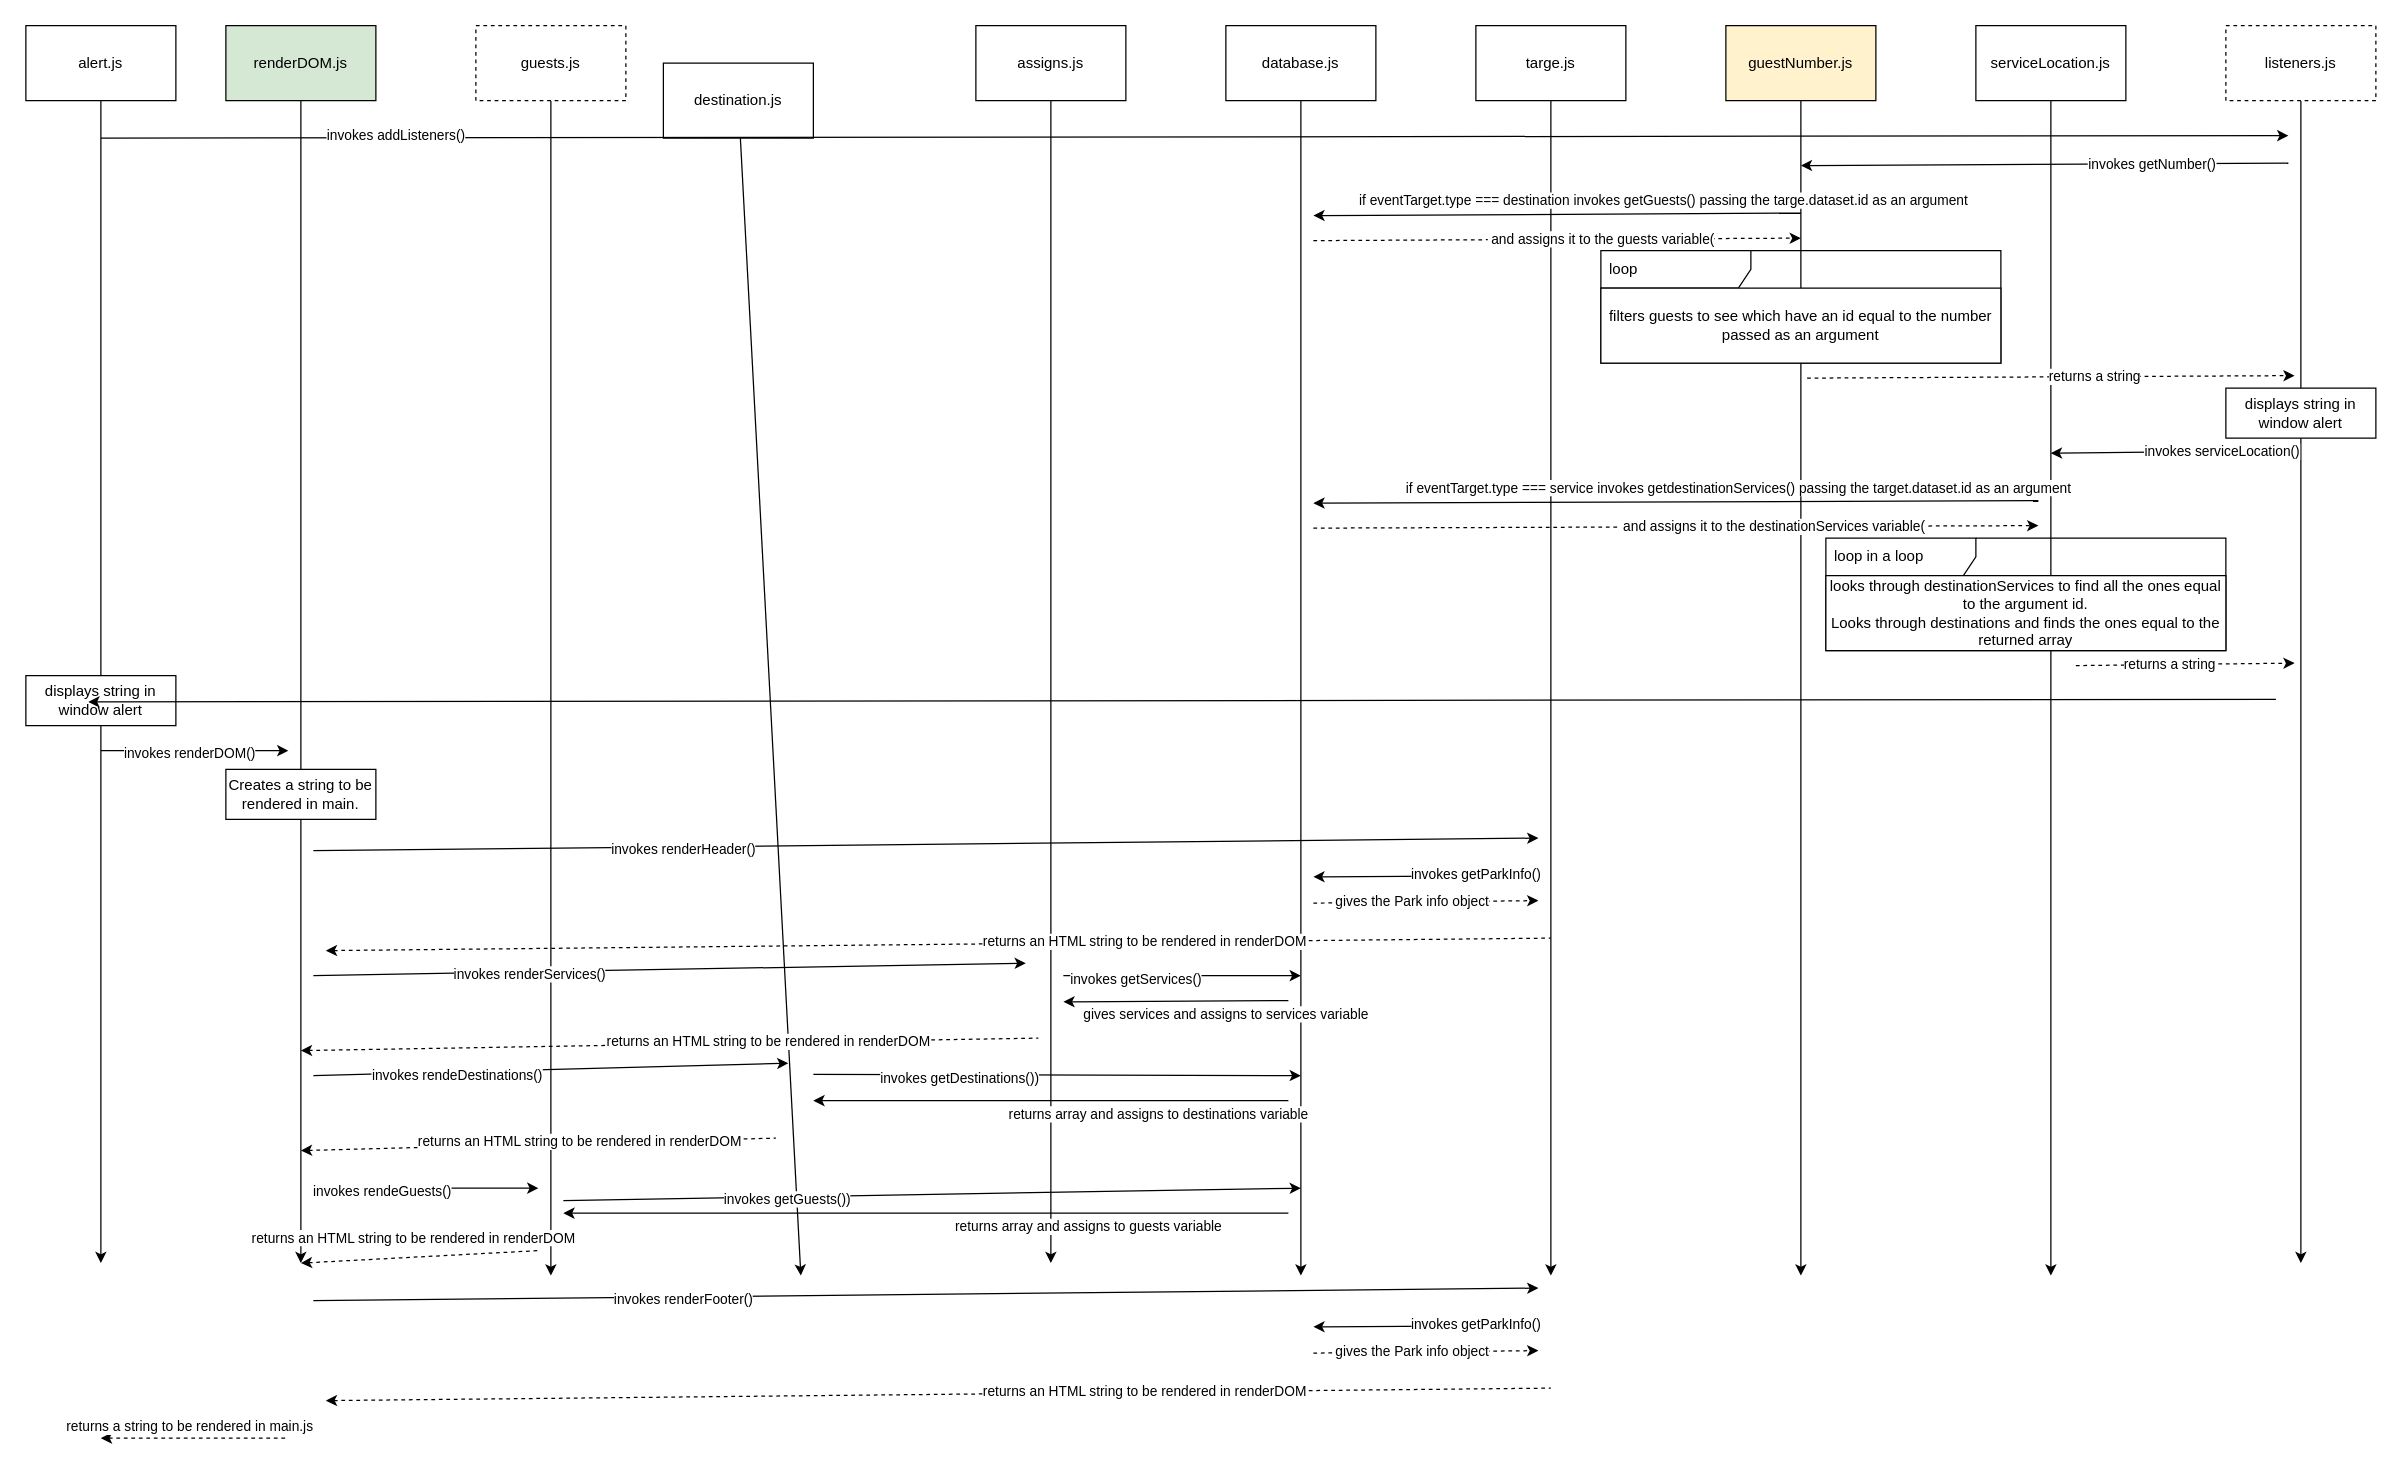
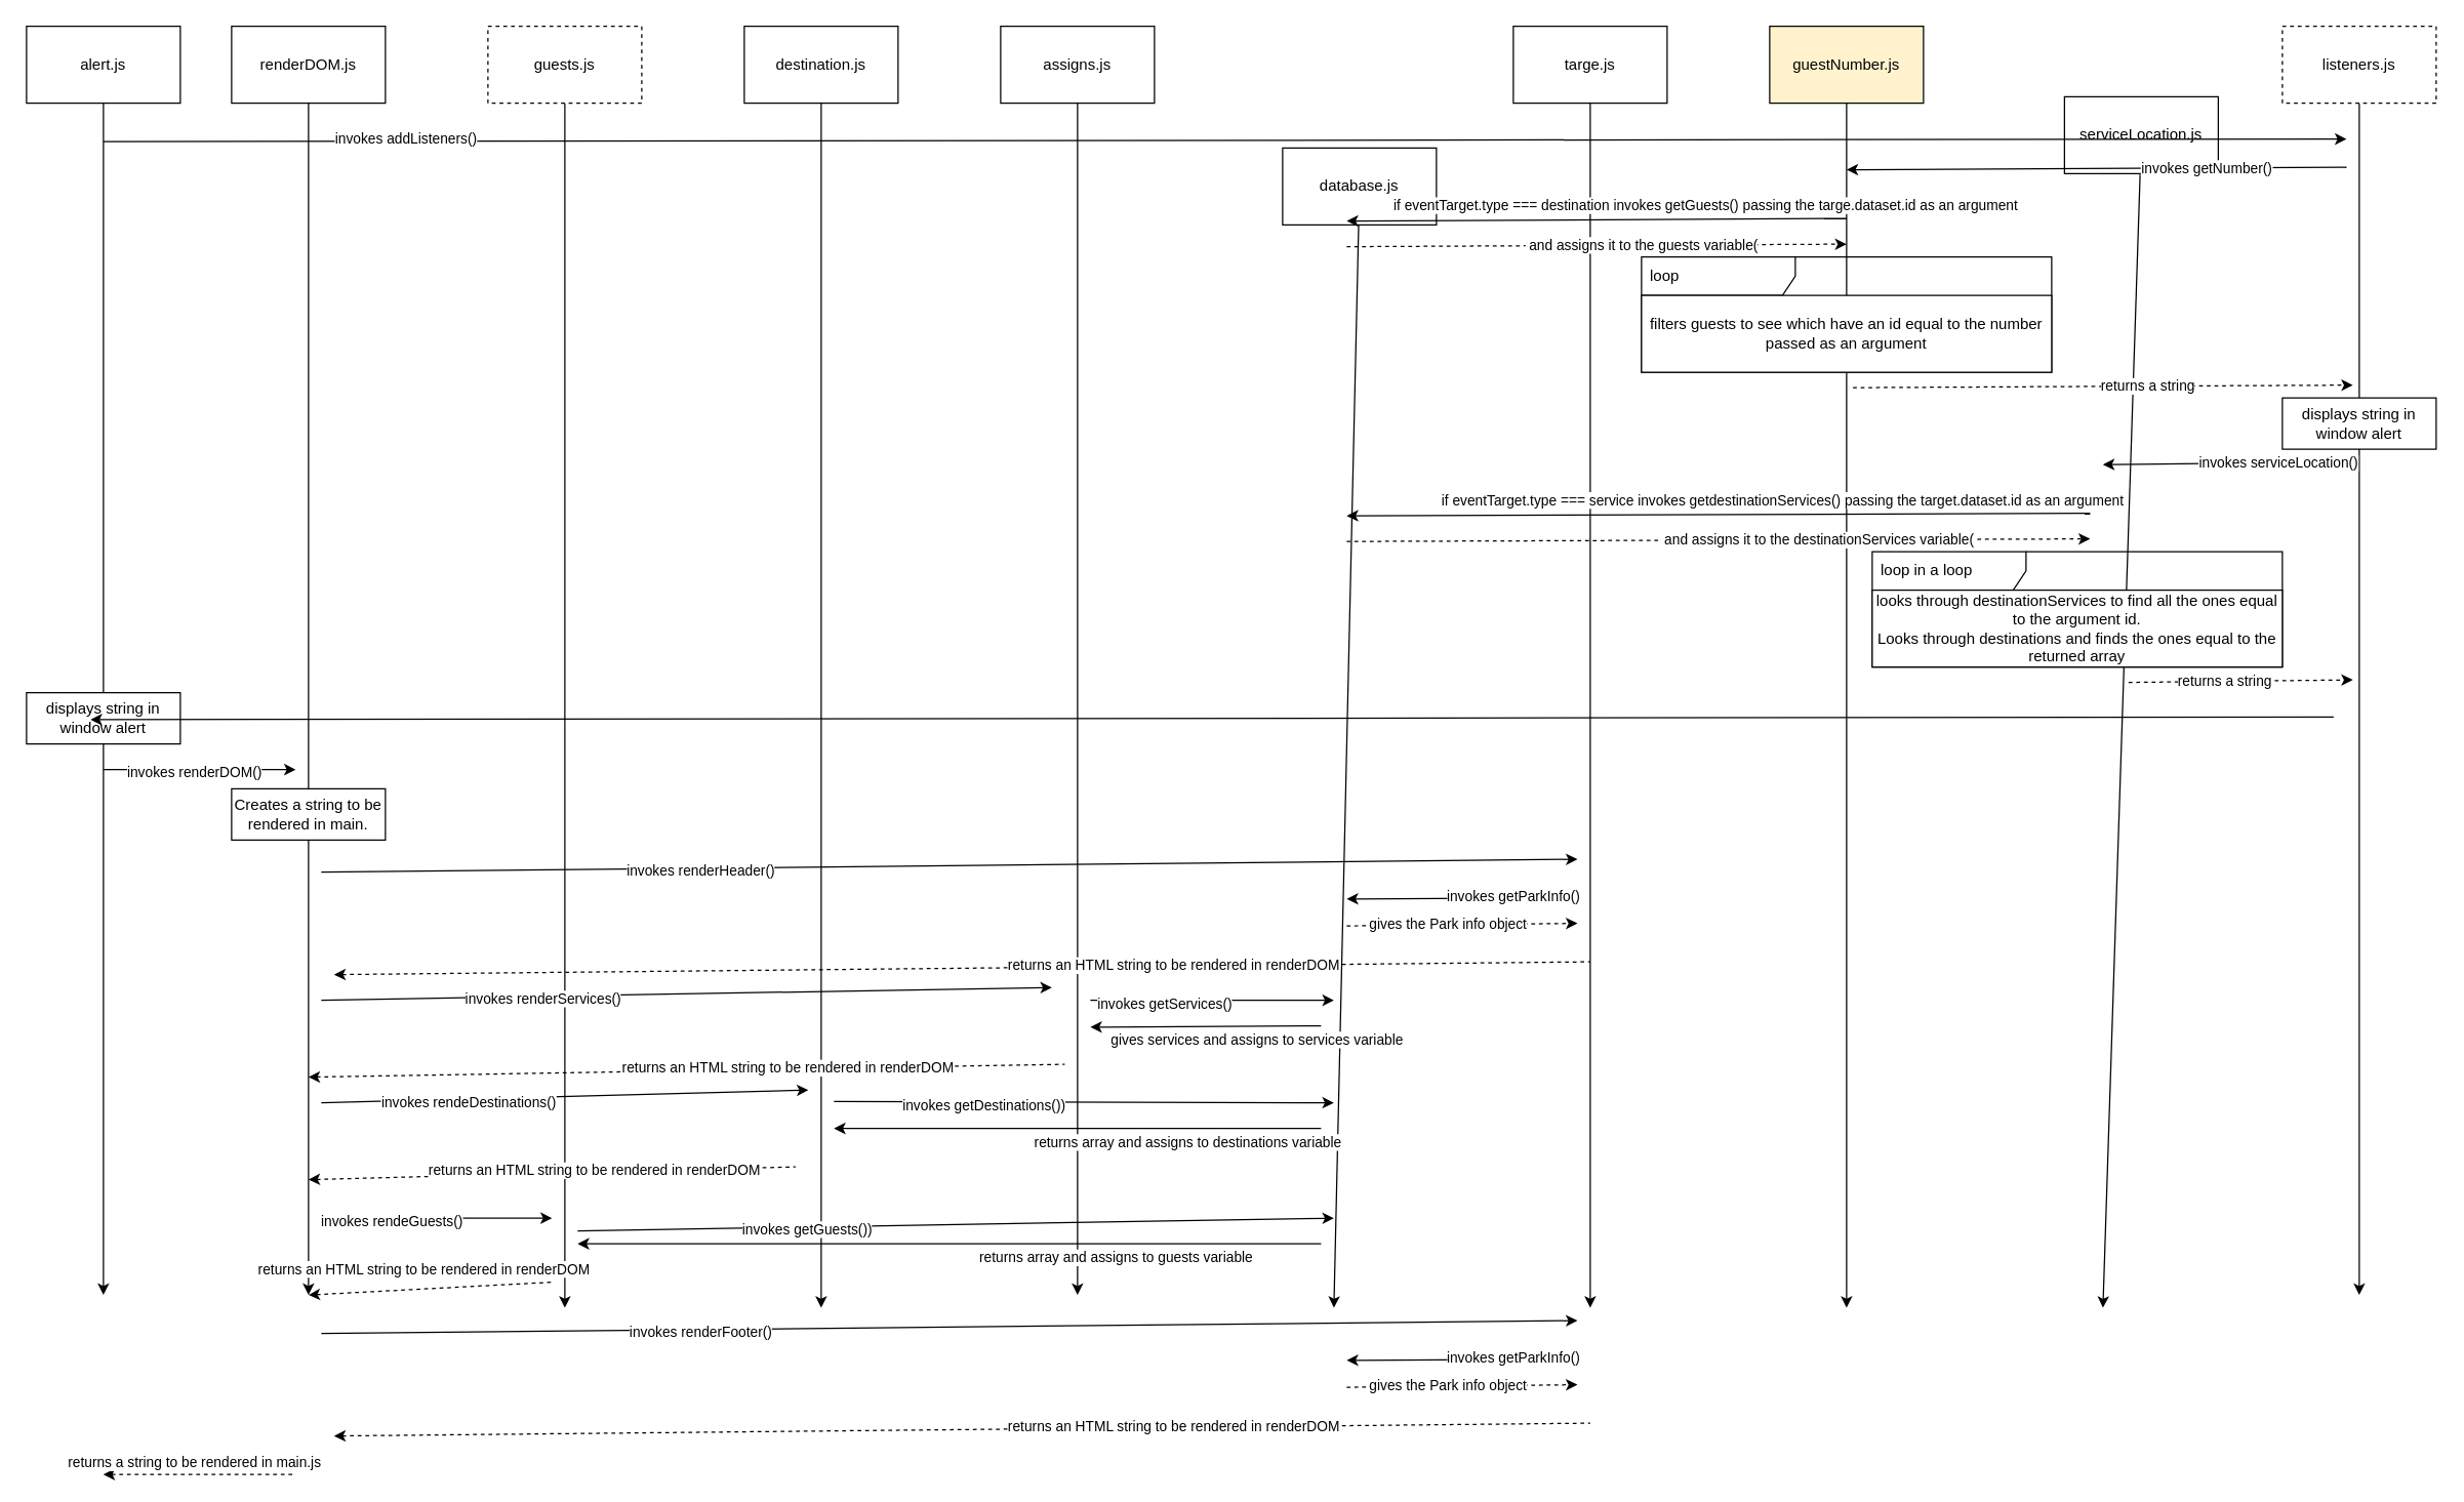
- <mxCell id="5" value="renderDOM.js" style="rounded=0;whiteSpace=wrap;html=1;fillColor=#d5e8d4;" vertex="1" parent="1"><mxGeometry x="180" y="20" width="120" height="60" as="geometry" /></mxCell>
+ <mxCell id="5" value="renderDOM.js" style="rounded=0;whiteSpace=wrap;html=1;" vertex="1" parent="1"><mxGeometry x="180" y="20" width="120" height="60" as="geometry" /></mxCell>
- <mxCell id="13" value="database.js" style="rounded=0;whiteSpace=wrap;html=1;" vertex="1" parent="1"><mxGeometry x="980" y="20" width="120" height="60" as="geometry" /></mxCell>
+ <mxCell id="13" value="database.js" style="rounded=0;whiteSpace=wrap;html=1;" vertex="1" parent="1"><mxGeometry x="1000" y="115" width="120" height="60" as="geometry" /></mxCell>
- <mxCell id="19" value="serviceLocation.js" style="rounded=0;whiteSpace=wrap;html=1;" vertex="1" parent="1"><mxGeometry x="1580" y="20" width="120" height="60" as="geometry" /></mxCell>
+ <mxCell id="19" value="serviceLocation.js" style="rounded=0;whiteSpace=wrap;html=1;" vertex="1" parent="1"><mxGeometry x="1610" y="75" width="120" height="60" as="geometry" /></mxCell>
- <mxCell id="9" value="destination.js" style="rounded=0;whiteSpace=wrap;html=1;" vertex="1" parent="1"><mxGeometry x="530" y="50" width="120" height="60" as="geometry" /></mxCell>
+ <mxCell id="9" value="destination.js" style="rounded=0;whiteSpace=wrap;html=1;" vertex="1" parent="1"><mxGeometry x="580" y="20" width="120" height="60" as="geometry" /></mxCell>
